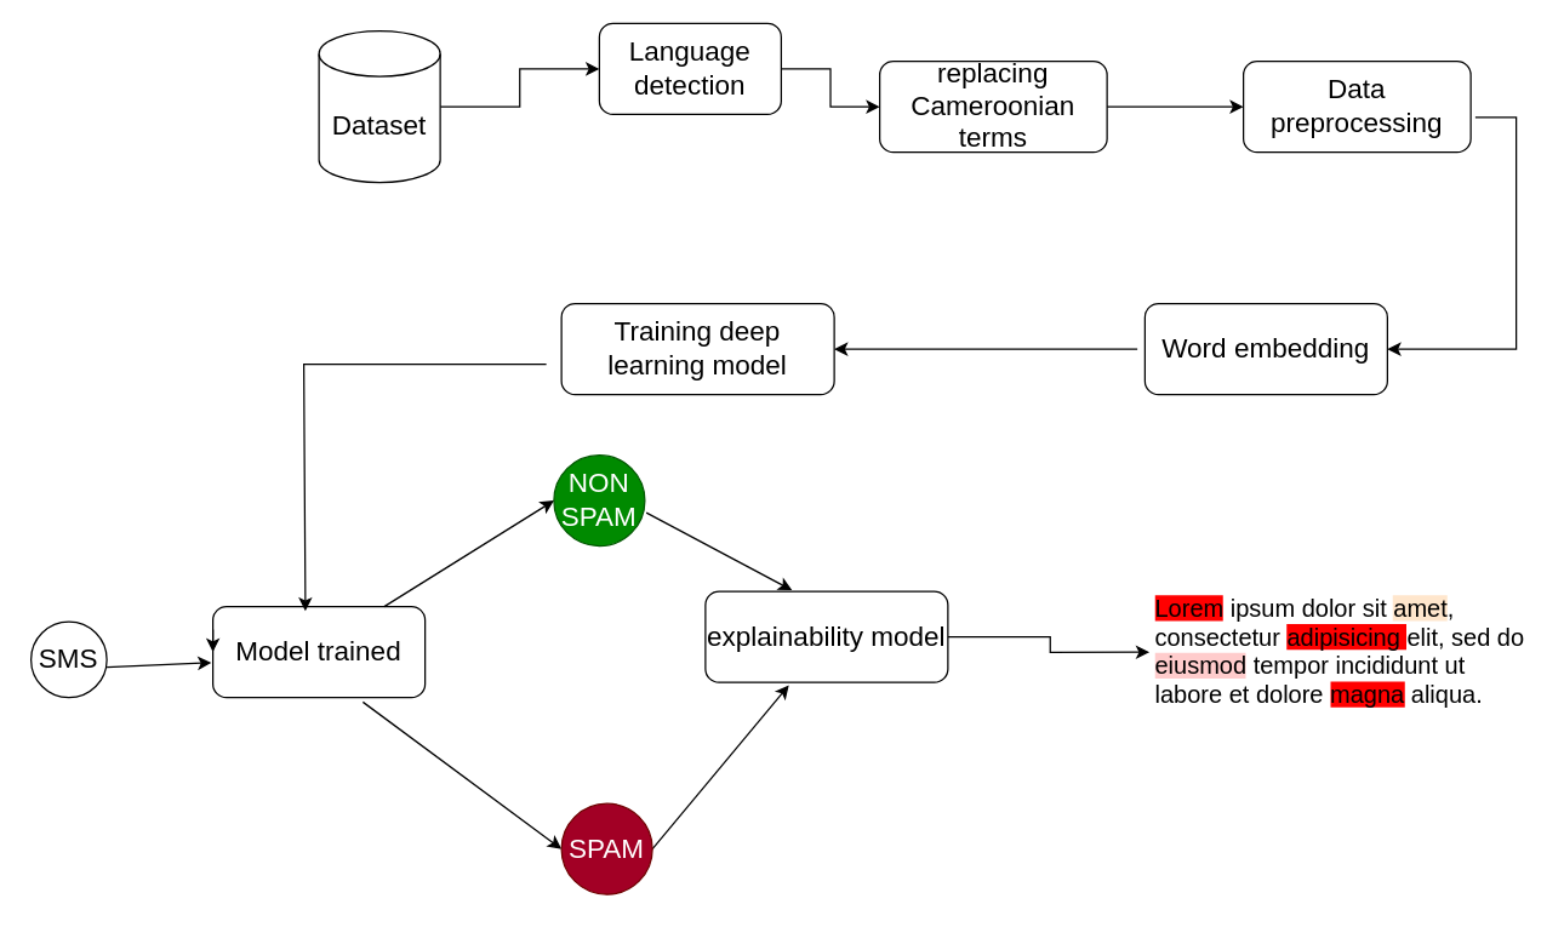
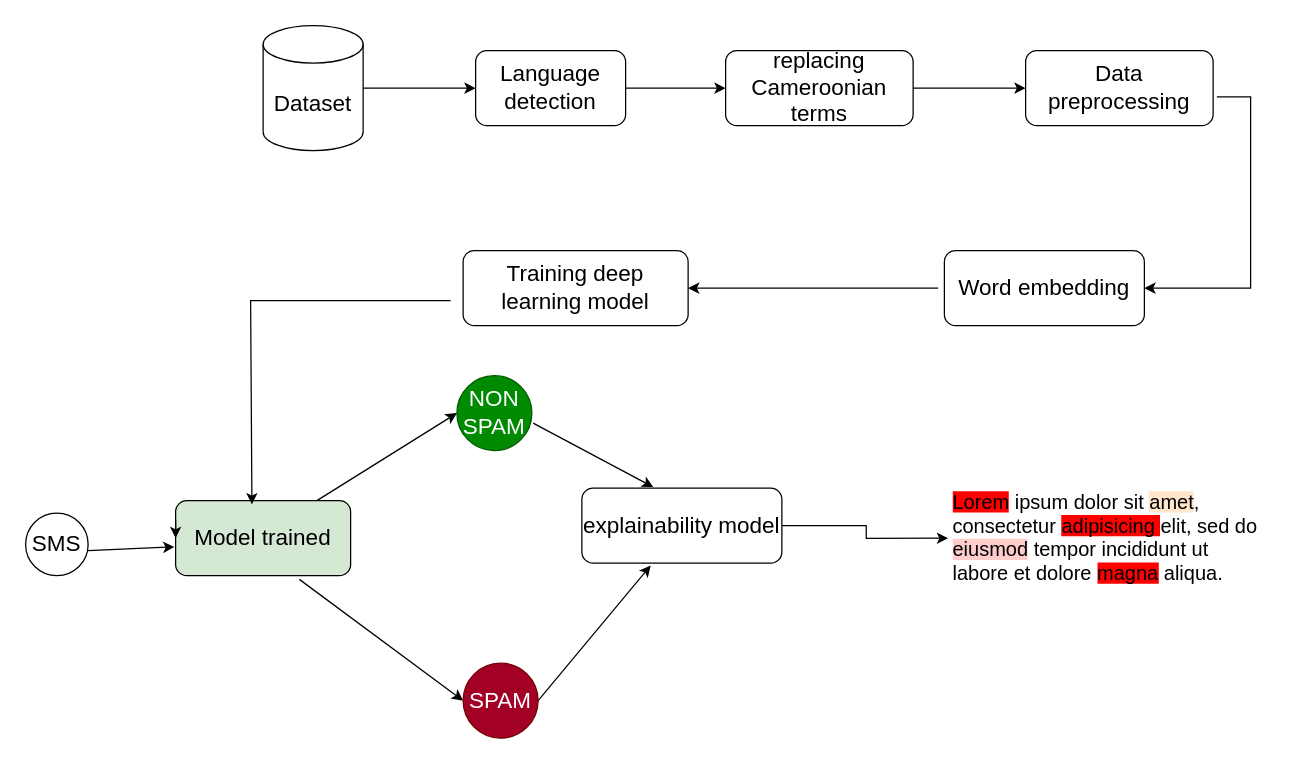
- <mxCell id="20" value="&lt;font style=&quot;font-size: 18px;&quot;&gt;Language detection&lt;/font&gt;" style="rounded=1;whiteSpace=wrap;html=1;" vertex="1" parent="1"><mxGeometry x="395" y="15" width="120" height="60" as="geometry" /></mxCell>
+ <mxCell id="20" value="&lt;font style=&quot;font-size: 18px;&quot;&gt;Language detection&lt;/font&gt;" style="rounded=1;whiteSpace=wrap;html=1;" vertex="1" parent="1"><mxGeometry x="380" y="40" width="120" height="60" as="geometry" /></mxCell>
- <mxCell id="5" value="&lt;font style=&quot;font-size: 18px;&quot;&gt;Model trained&lt;/font&gt;" style="rounded=1;whiteSpace=wrap;html=1;" parent="1" vertex="1"><mxGeometry x="140" y="400" width="140" height="60" as="geometry" /></mxCell>
+ <mxCell id="5" value="&lt;font style=&quot;font-size: 18px;&quot;&gt;Model trained&lt;/font&gt;" style="rounded=1;whiteSpace=wrap;html=1;fillColor=#d5e8d4;" parent="1" vertex="1"><mxGeometry x="140" y="400" width="140" height="60" as="geometry" /></mxCell>
